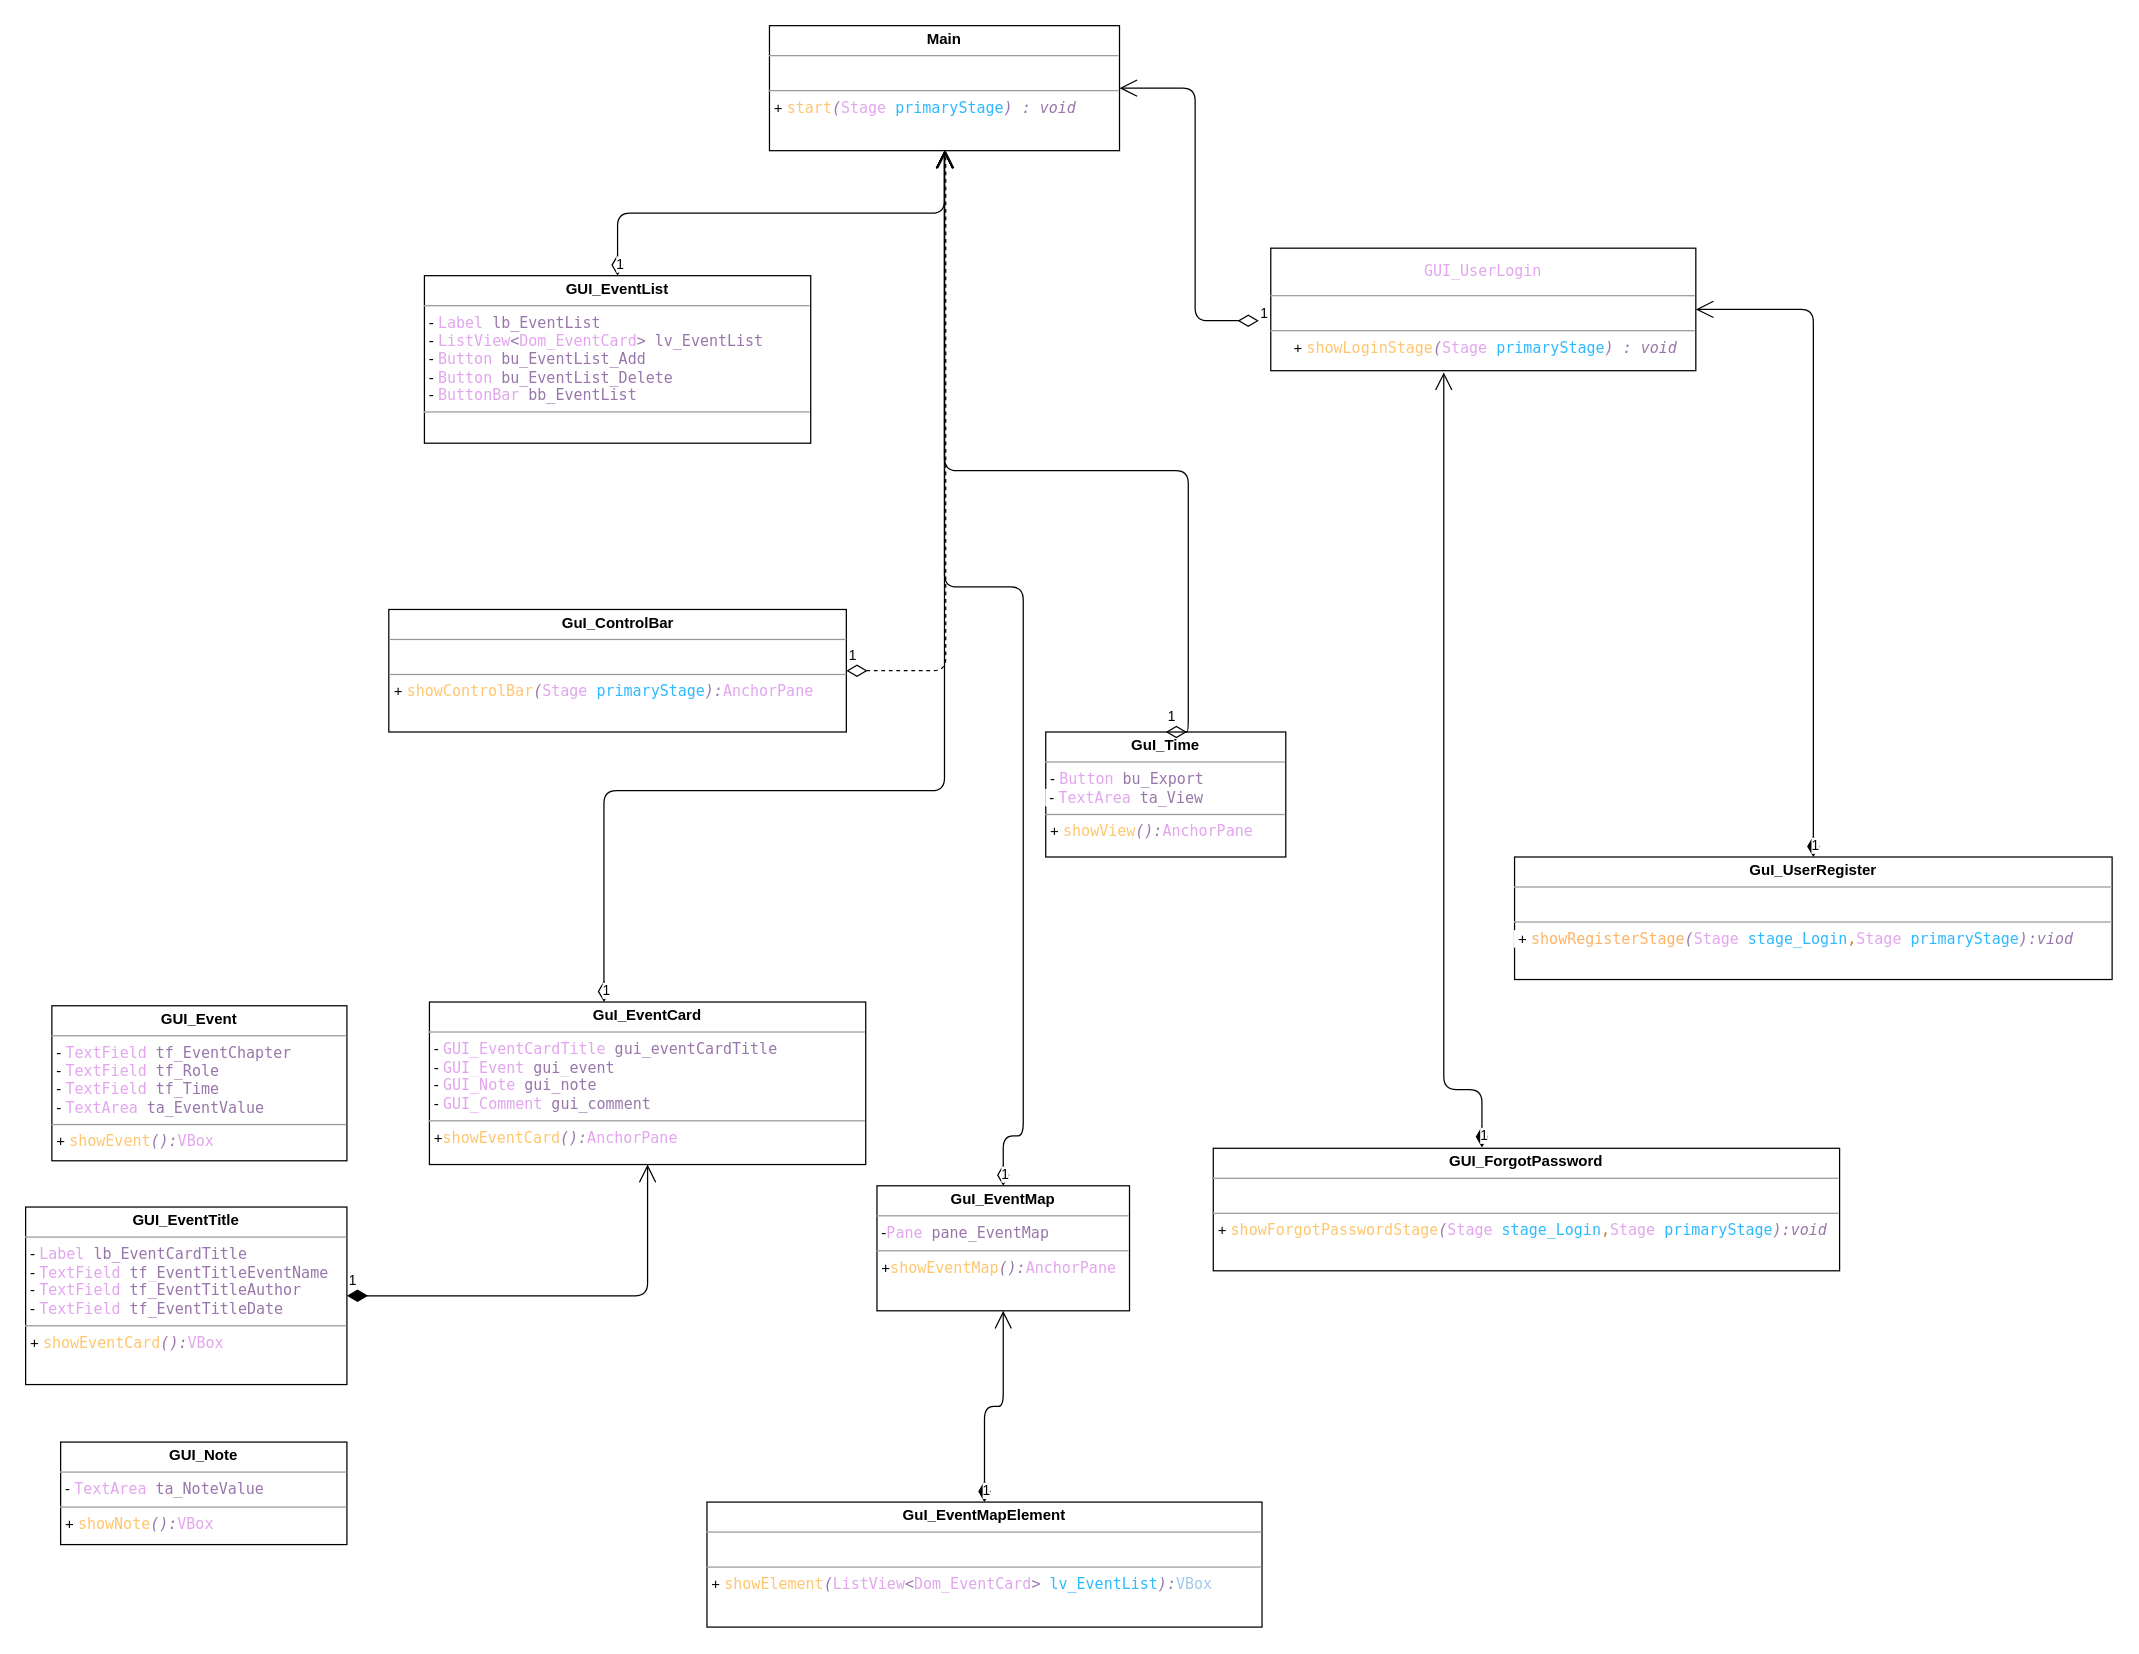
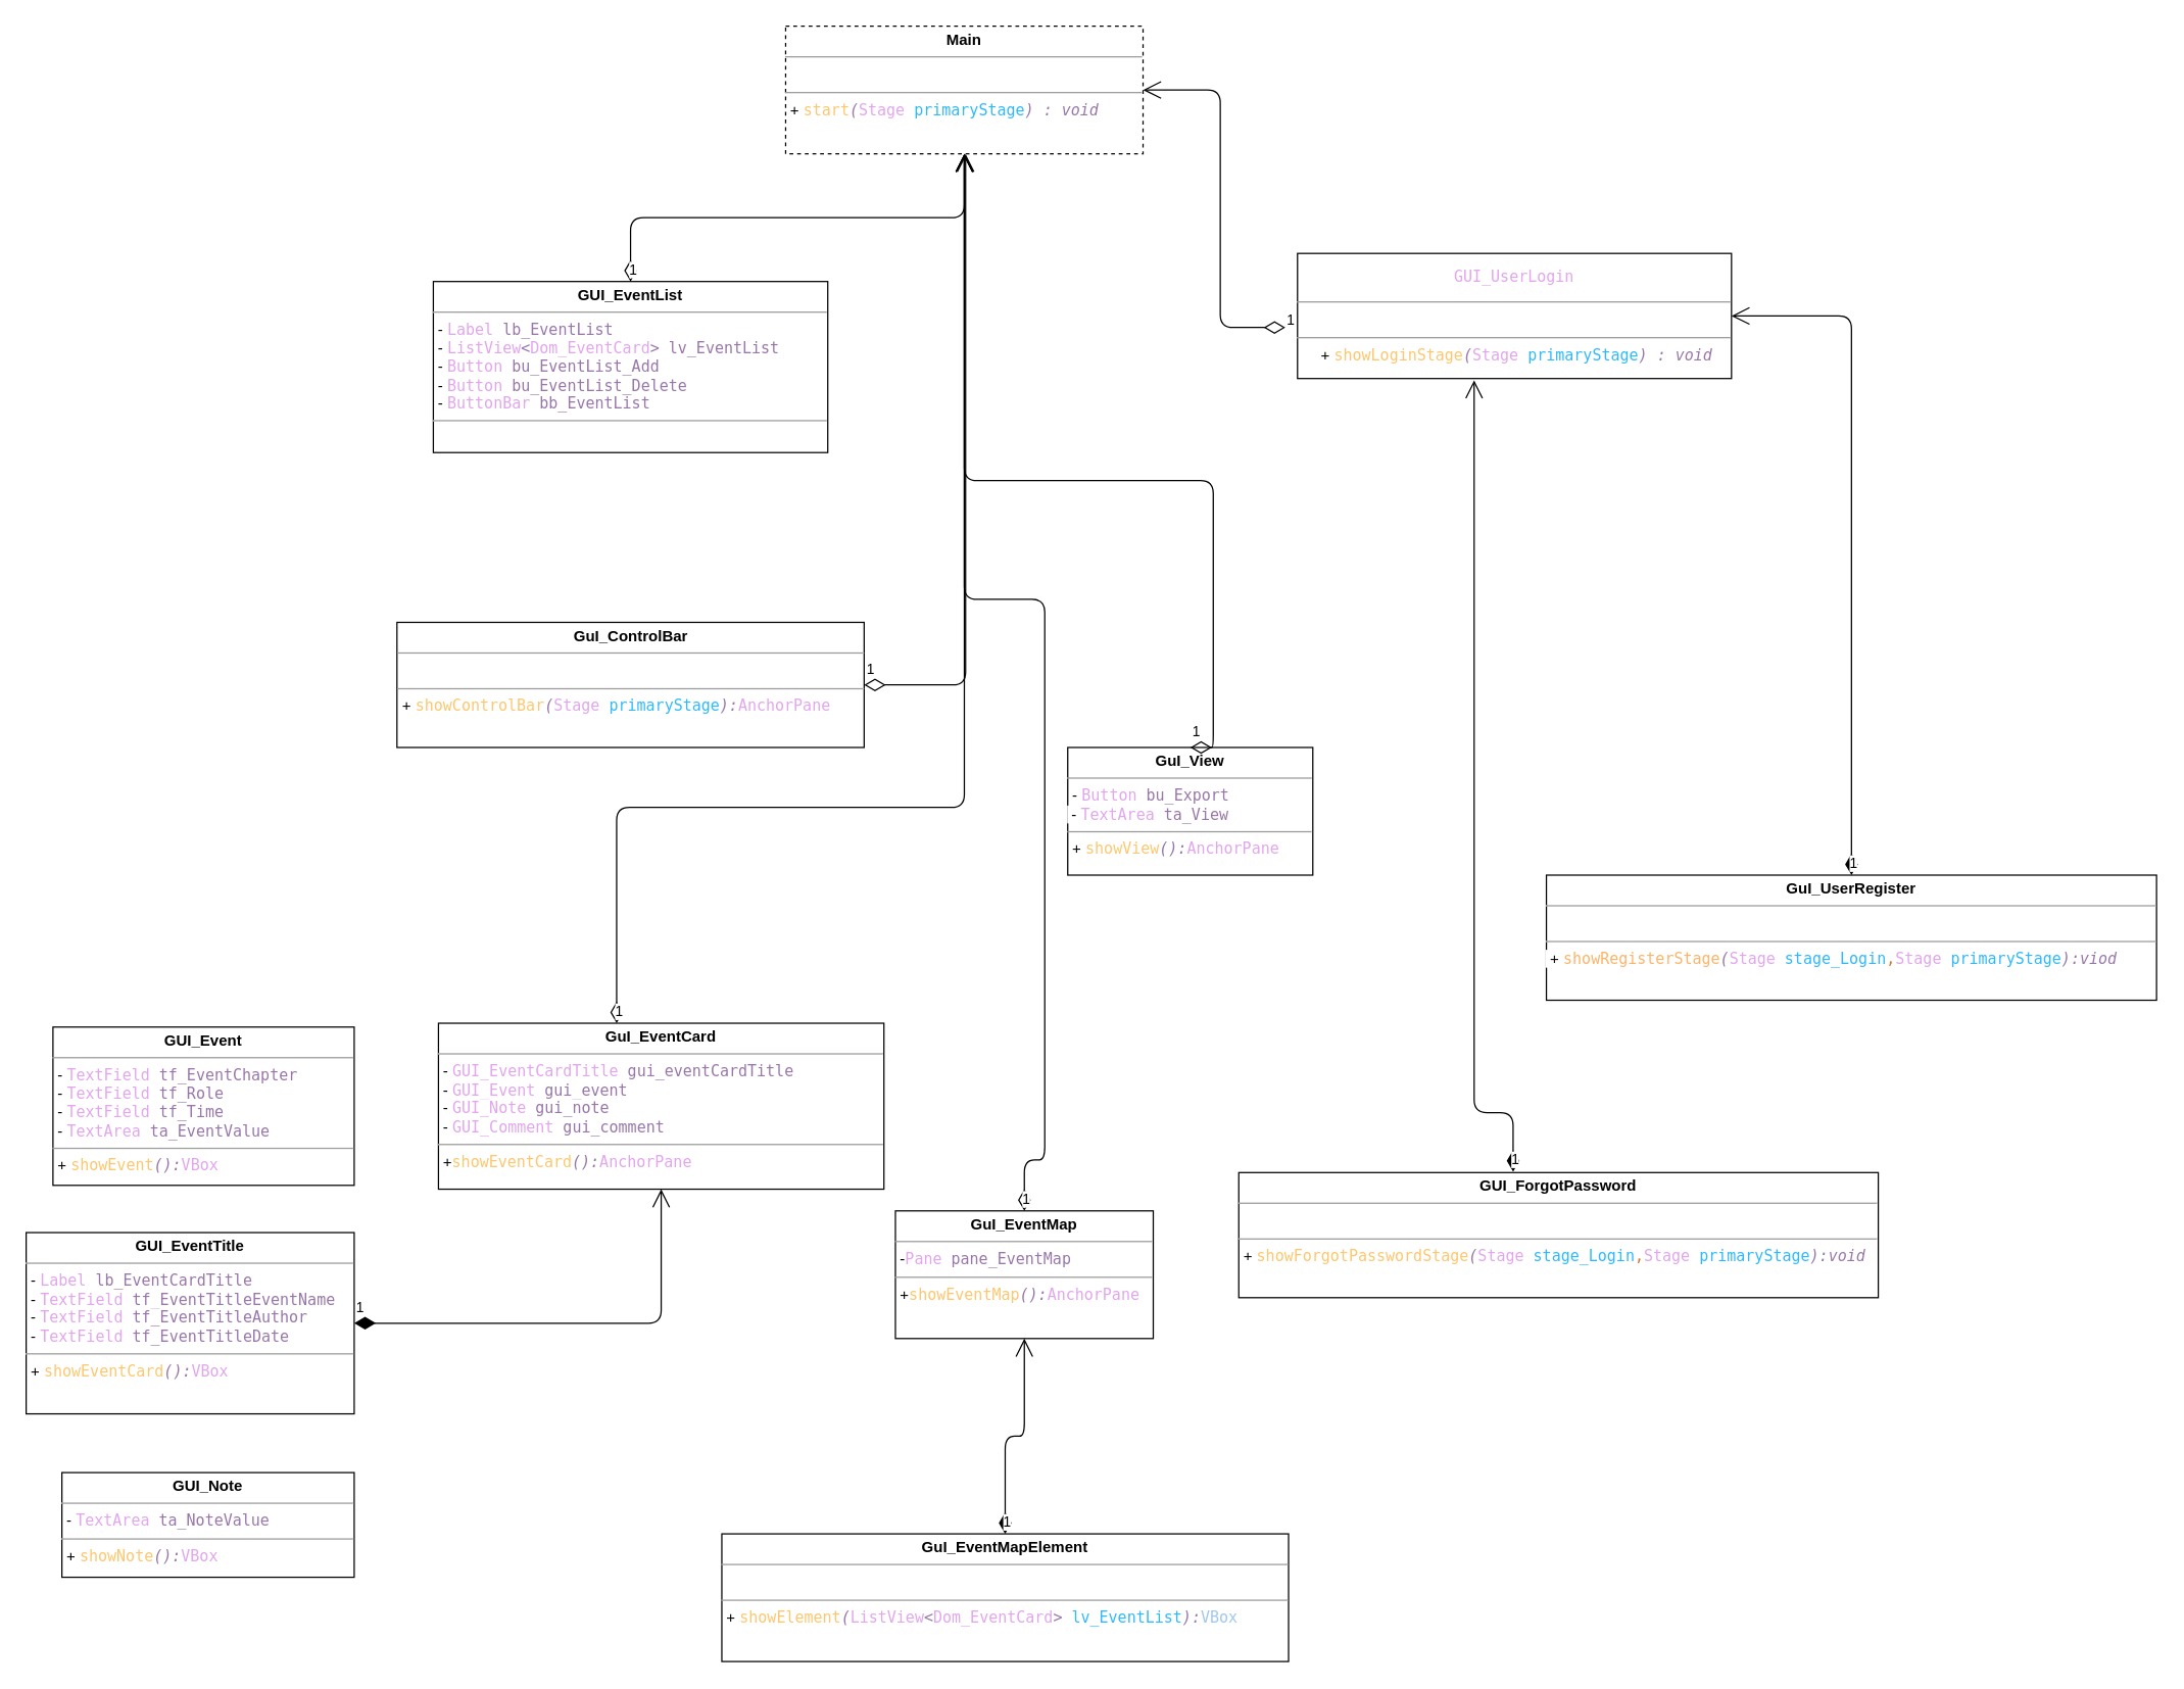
- <mxCell id="2" value="&lt;p style=&quot;margin: 4px 0px 0px ; text-align: center&quot;&gt;&lt;b&gt;Main&lt;/b&gt;&lt;/p&gt;&lt;hr size=&quot;1&quot;&gt;&lt;p style=&quot;margin: 0px 0px 0px 4px&quot;&gt;&lt;br&gt;&lt;/p&gt;&lt;hr size=&quot;1&quot;&gt;&lt;p style=&quot;margin: 0px 0px 0px 4px&quot;&gt;+&amp;nbsp;&lt;span style=&quot;font-family: &amp;#34;jetbrains mono&amp;#34; , monospace ; color: rgb(255 , 198 , 109)&quot;&gt;start&lt;/span&gt;&lt;span style=&quot;font-family: &amp;#34;jetbrains mono&amp;#34; , monospace ; color: rgb(152 , 118 , 170) ; font-style: italic&quot;&gt;(&lt;/span&gt;&lt;span style=&quot;font-family: &amp;#34;jetbrains mono&amp;#34; , monospace ; color: rgb(226 , 165 , 238)&quot;&gt;Stage &lt;/span&gt;&lt;span style=&quot;font-family: &amp;#34;jetbrains mono&amp;#34; , monospace ; color: rgb(45 , 185 , 255)&quot;&gt;primaryStage&lt;/span&gt;&lt;span style=&quot;font-family: &amp;#34;jetbrains mono&amp;#34; , monospace ; color: rgb(152 , 118 , 170) ; font-style: italic&quot;&gt;) : void&lt;/span&gt;&lt;/p&gt;&lt;p style=&quot;margin: 0px 0px 0px 4px&quot;&gt;&lt;br&gt;&lt;/p&gt;" style="verticalAlign=top;align=left;overflow=fill;fontSize=12;fontFamily=Helvetica;html=1;" parent="1" vertex="1"><mxGeometry x="615" y="20" width="280" height="100" as="geometry" /></mxCell>
+ <mxCell id="2" value="&lt;p style=&quot;margin: 4px 0px 0px ; text-align: center&quot;&gt;&lt;b&gt;Main&lt;/b&gt;&lt;/p&gt;&lt;hr size=&quot;1&quot;&gt;&lt;p style=&quot;margin: 0px 0px 0px 4px&quot;&gt;&lt;br&gt;&lt;/p&gt;&lt;hr size=&quot;1&quot;&gt;&lt;p style=&quot;margin: 0px 0px 0px 4px&quot;&gt;+&amp;nbsp;&lt;span style=&quot;font-family: &amp;#34;jetbrains mono&amp;#34; , monospace ; color: rgb(255 , 198 , 109)&quot;&gt;start&lt;/span&gt;&lt;span style=&quot;font-family: &amp;#34;jetbrains mono&amp;#34; , monospace ; color: rgb(152 , 118 , 170) ; font-style: italic&quot;&gt;(&lt;/span&gt;&lt;span style=&quot;font-family: &amp;#34;jetbrains mono&amp;#34; , monospace ; color: rgb(226 , 165 , 238)&quot;&gt;Stage &lt;/span&gt;&lt;span style=&quot;font-family: &amp;#34;jetbrains mono&amp;#34; , monospace ; color: rgb(45 , 185 , 255)&quot;&gt;primaryStage&lt;/span&gt;&lt;span style=&quot;font-family: &amp;#34;jetbrains mono&amp;#34; , monospace ; color: rgb(152 , 118 , 170) ; font-style: italic&quot;&gt;) : void&lt;/span&gt;&lt;/p&gt;&lt;p style=&quot;margin: 0px 0px 0px 4px&quot;&gt;&lt;br&gt;&lt;/p&gt;" style="verticalAlign=top;align=left;overflow=fill;fontSize=12;fontFamily=Helvetica;html=1;dashed=1;" parent="1" vertex="1"><mxGeometry x="615" y="20" width="280" height="100" as="geometry" /></mxCell>
- <mxCell id="8" value="1" style="endArrow=open;html=1;endSize=12;startArrow=diamondThin;startSize=14;startFill=0;edgeStyle=orthogonalEdgeStyle;align=left;verticalAlign=bottom;dashed=1;" parent="1" source="7" target="2" edge="1"><mxGeometry x="-1" y="3" relative="1" as="geometry"><mxPoint x="912" y="681" as="sourcePoint" /><mxPoint x="808" y="143" as="targetPoint" /><Array as="points"><mxPoint x="756" y="536" /></Array></mxGeometry></mxCell>
+ <mxCell id="8" value="1" style="endArrow=open;html=1;endSize=12;startArrow=diamondThin;startSize=14;startFill=0;edgeStyle=orthogonalEdgeStyle;align=left;verticalAlign=bottom;" parent="1" source="7" target="2" edge="1"><mxGeometry x="-1" y="3" relative="1" as="geometry"><mxPoint x="912" y="681" as="sourcePoint" /><mxPoint x="808" y="143" as="targetPoint" /><Array as="points"><mxPoint x="756" y="536" /></Array></mxGeometry></mxCell>
- <mxCell id="12" value="&lt;p style=&quot;margin: 4px 0px 0px ; text-align: center&quot;&gt;&lt;b style=&quot;background-color: rgb(255 , 255 , 255)&quot;&gt;GuI_Time&lt;/b&gt;&lt;/p&gt;&lt;hr size=&quot;1&quot;&gt;&lt;p style=&quot;margin: 0px 0px 0px 4px&quot;&gt;&lt;span style=&quot;background-color: rgb(255 , 255 , 255)&quot;&gt;&lt;span&gt;-&amp;nbsp;&lt;/span&gt;&lt;span style=&quot;font-family: &amp;#34;jetbrains mono&amp;#34; , monospace ; color: rgb(226 , 165 , 238)&quot;&gt;Button &lt;/span&gt;&lt;span style=&quot;font-family: &amp;#34;jetbrains mono&amp;#34; , monospace ; color: rgb(152 , 118 , 170)&quot;&gt;bu_Export&lt;/span&gt;&lt;/span&gt;&lt;/p&gt;&lt;span style=&quot;background-color: rgb(255 , 255 , 255)&quot;&gt;&amp;nbsp;-&amp;nbsp;&lt;span style=&quot;font-family: &amp;#34;jetbrains mono&amp;#34; , monospace ; color: rgb(226 , 165 , 238)&quot;&gt;TextArea &lt;/span&gt;&lt;span style=&quot;font-family: &amp;#34;jetbrains mono&amp;#34; , monospace ; color: rgb(152 , 118 , 170)&quot;&gt;ta_View&lt;/span&gt;&lt;span&gt;&amp;nbsp;&lt;/span&gt;&lt;br&gt;&lt;/span&gt;&lt;hr size=&quot;1&quot;&gt;&lt;p style=&quot;margin: 0px 0px 0px 4px&quot;&gt;&lt;span style=&quot;background-color: rgb(255 , 255 , 255)&quot;&gt;+&amp;nbsp;&lt;span style=&quot;font-family: &amp;#34;jetbrains mono&amp;#34; , monospace ; color: rgb(255 , 198 , 109)&quot;&gt;showView&lt;/span&gt;&lt;span style=&quot;font-family: &amp;#34;jetbrains mono&amp;#34; , monospace&quot;&gt;&lt;font color=&quot;#9876aa&quot;&gt;&lt;i&gt;():&lt;/i&gt;&lt;/font&gt;&lt;/span&gt;&lt;span style=&quot;color: rgb(226 , 165 , 238) ; font-family: &amp;#34;jetbrains mono&amp;#34; , monospace&quot;&gt;AnchorPane&lt;/span&gt;&lt;/span&gt;&lt;/p&gt;" style="verticalAlign=top;align=left;overflow=fill;fontSize=12;fontFamily=Helvetica;html=1;" parent="1" vertex="1"><mxGeometry x="836" y="585" width="192" height="100" as="geometry" /></mxCell>
+ <mxCell id="12" value="&lt;p style=&quot;margin: 4px 0px 0px ; text-align: center&quot;&gt;&lt;b style=&quot;background-color: rgb(255 , 255 , 255)&quot;&gt;GuI_View&lt;/b&gt;&lt;/p&gt;&lt;hr size=&quot;1&quot;&gt;&lt;p style=&quot;margin: 0px 0px 0px 4px&quot;&gt;&lt;span style=&quot;background-color: rgb(255 , 255 , 255)&quot;&gt;&lt;span&gt;-&amp;nbsp;&lt;/span&gt;&lt;span style=&quot;font-family: &amp;#34;jetbrains mono&amp;#34; , monospace ; color: rgb(226 , 165 , 238)&quot;&gt;Button &lt;/span&gt;&lt;span style=&quot;font-family: &amp;#34;jetbrains mono&amp;#34; , monospace ; color: rgb(152 , 118 , 170)&quot;&gt;bu_Export&lt;/span&gt;&lt;/span&gt;&lt;/p&gt;&lt;span style=&quot;background-color: rgb(255 , 255 , 255)&quot;&gt;&amp;nbsp;-&amp;nbsp;&lt;span style=&quot;font-family: &amp;#34;jetbrains mono&amp;#34; , monospace ; color: rgb(226 , 165 , 238)&quot;&gt;TextArea &lt;/span&gt;&lt;span style=&quot;font-family: &amp;#34;jetbrains mono&amp;#34; , monospace ; color: rgb(152 , 118 , 170)&quot;&gt;ta_View&lt;/span&gt;&lt;span&gt;&amp;nbsp;&lt;/span&gt;&lt;br&gt;&lt;/span&gt;&lt;hr size=&quot;1&quot;&gt;&lt;p style=&quot;margin: 0px 0px 0px 4px&quot;&gt;&lt;span style=&quot;background-color: rgb(255 , 255 , 255)&quot;&gt;+&amp;nbsp;&lt;span style=&quot;font-family: &amp;#34;jetbrains mono&amp;#34; , monospace ; color: rgb(255 , 198 , 109)&quot;&gt;showView&lt;/span&gt;&lt;span style=&quot;font-family: &amp;#34;jetbrains mono&amp;#34; , monospace&quot;&gt;&lt;font color=&quot;#9876aa&quot;&gt;&lt;i&gt;():&lt;/i&gt;&lt;/font&gt;&lt;/span&gt;&lt;span style=&quot;color: rgb(226 , 165 , 238) ; font-family: &amp;#34;jetbrains mono&amp;#34; , monospace&quot;&gt;AnchorPane&lt;/span&gt;&lt;/span&gt;&lt;/p&gt;" style="verticalAlign=top;align=left;overflow=fill;fontSize=12;fontFamily=Helvetica;html=1;" parent="1" vertex="1"><mxGeometry x="836" y="585" width="192" height="100" as="geometry" /></mxCell>
